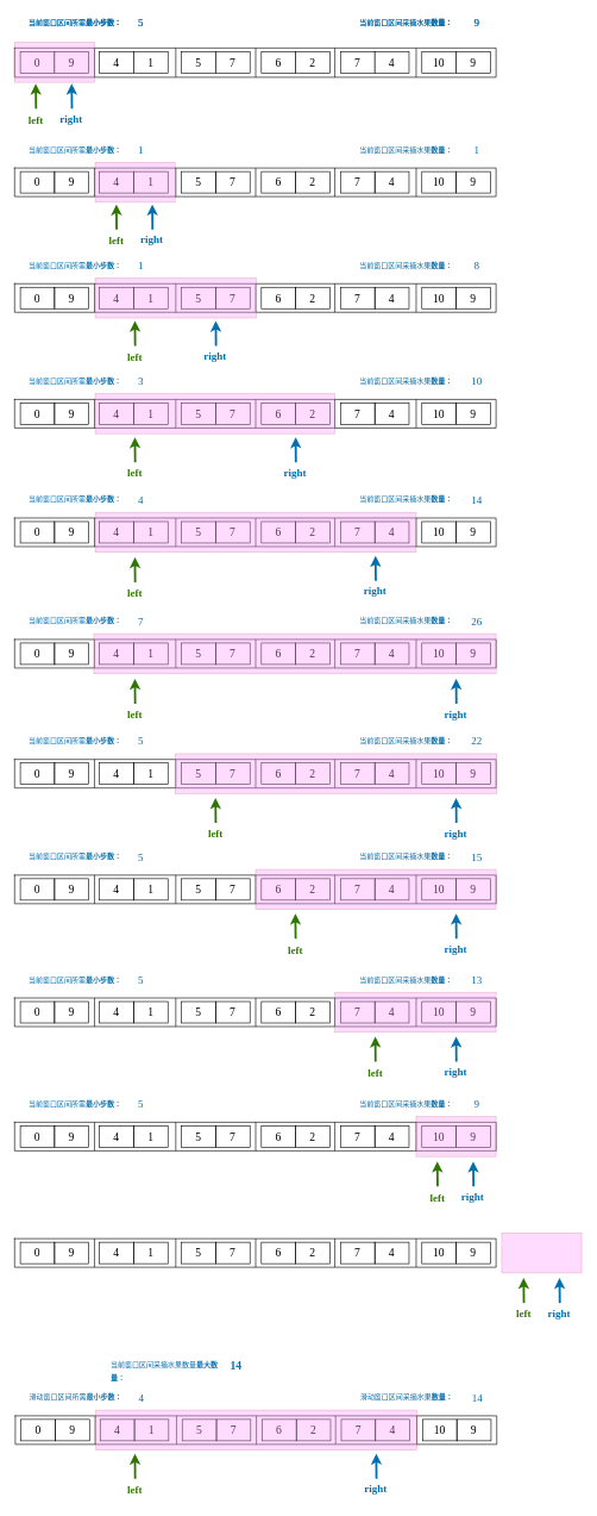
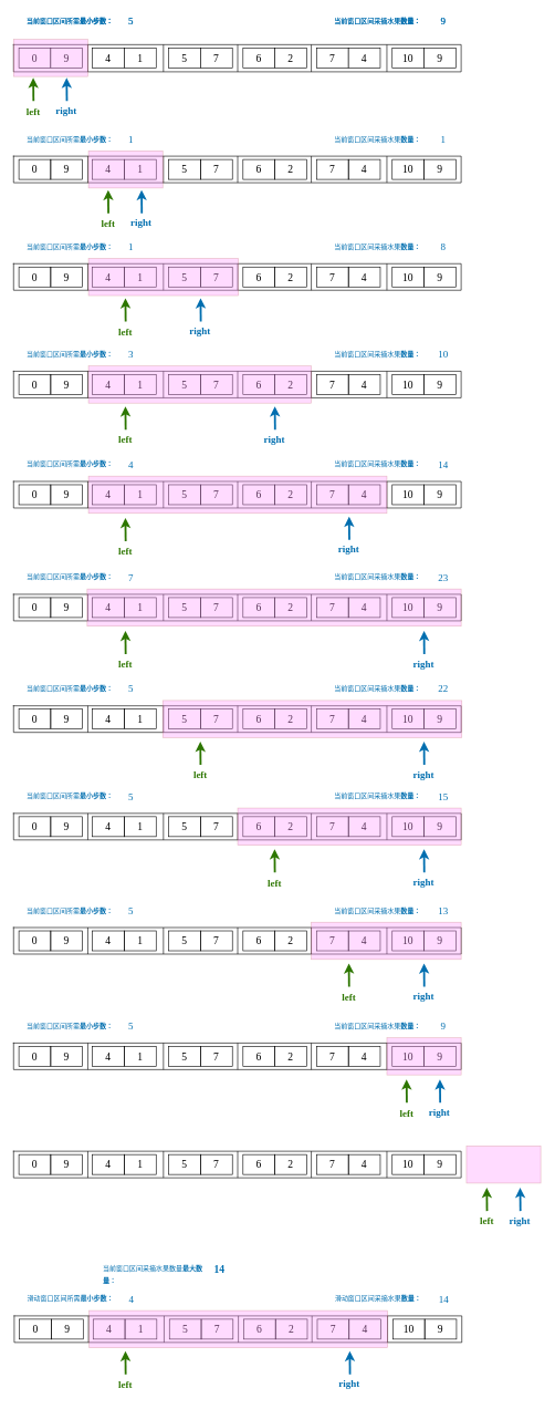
- <mxCell id="223" value="26" style="text;html=1;strokeColor=none;fillColor=none;align=center;verticalAlign=middle;whiteSpace=wrap;rounded=0;pointerEvents=0;fontFamily=Verdana;fontSize=15;fontColor=#006EAF;" vertex="1" parent="221"><mxGeometry x="165" width="38" height="20" as="geometry" /></mxCell>
+ <mxCell id="223" value="23" style="text;html=1;strokeColor=none;fillColor=none;align=center;verticalAlign=middle;whiteSpace=wrap;rounded=0;pointerEvents=0;fontFamily=Verdana;fontSize=15;fontColor=#006EAF;" vertex="1" parent="221"><mxGeometry x="165" width="38" height="20" as="geometry" /></mxCell>
